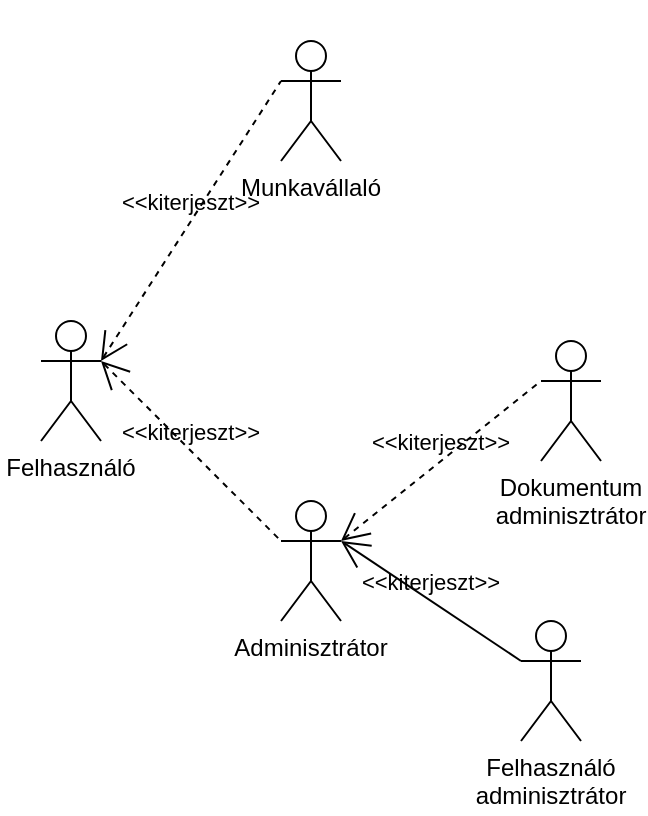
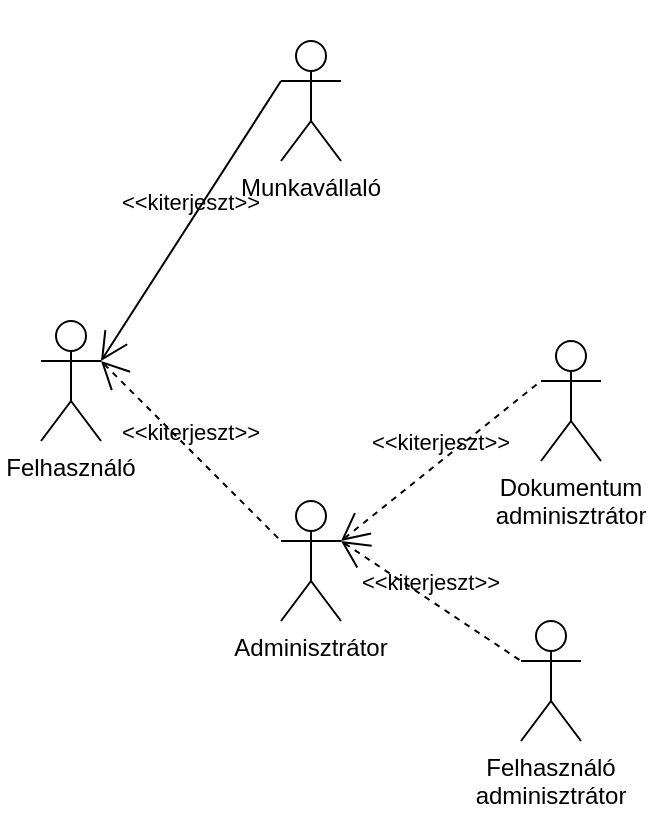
- <mxCell id="7" value="&amp;lt;&amp;lt;kiterjeszt&amp;gt;&amp;gt;" style="edgeStyle=none;html=1;startArrow=open;endArrow=none;startSize=12;verticalAlign=bottom;dashed=1;labelBackgroundColor=none;exitX=1;exitY=0.333;exitDx=0;exitDy=0;exitPerimeter=0;entryX=0;entryY=0.333;entryDx=0;entryDy=0;entryPerimeter=0;" edge="1" parent="1" source="2" target="3"><mxGeometry width="160" relative="1" as="geometry"><mxPoint x="-20" y="40" as="sourcePoint" /><mxPoint x="140" y="40" as="targetPoint" /></mxGeometry></mxCell>
+ <mxCell id="7" value="&amp;lt;&amp;lt;kiterjeszt&amp;gt;&amp;gt;" style="edgeStyle=none;html=1;startArrow=open;endArrow=none;startSize=12;verticalAlign=bottom;dashed=0;labelBackgroundColor=none;exitX=1;exitY=0.333;exitDx=0;exitDy=0;exitPerimeter=0;entryX=0;entryY=0.333;entryDx=0;entryDy=0;entryPerimeter=0;" edge="1" parent="1" source="2" target="3"><mxGeometry width="160" relative="1" as="geometry"><mxPoint x="-20" y="40" as="sourcePoint" /><mxPoint x="140" y="40" as="targetPoint" /></mxGeometry></mxCell>
- <mxCell id="10" value="&amp;lt;&amp;lt;kiterjeszt&amp;gt;&amp;gt;" style="edgeStyle=none;html=1;startArrow=open;endArrow=none;startSize=12;verticalAlign=bottom;dashed=0;labelBackgroundColor=none;exitX=1;exitY=0.333;exitDx=0;exitDy=0;exitPerimeter=0;entryX=0;entryY=0.333;entryDx=0;entryDy=0;entryPerimeter=0;" edge="1" parent="1" source="4" target="6"><mxGeometry width="160" relative="1" as="geometry"><mxPoint x="100" y="330" as="sourcePoint" /><mxPoint x="260" y="330" as="targetPoint" /></mxGeometry></mxCell>
+ <mxCell id="10" value="&amp;lt;&amp;lt;kiterjeszt&amp;gt;&amp;gt;" style="edgeStyle=none;html=1;startArrow=open;endArrow=none;startSize=12;verticalAlign=bottom;dashed=1;labelBackgroundColor=none;exitX=1;exitY=0.333;exitDx=0;exitDy=0;exitPerimeter=0;entryX=0;entryY=0.333;entryDx=0;entryDy=0;entryPerimeter=0;" edge="1" parent="1" source="4" target="6"><mxGeometry width="160" relative="1" as="geometry"><mxPoint x="100" y="330" as="sourcePoint" /><mxPoint x="260" y="330" as="targetPoint" /></mxGeometry></mxCell>
